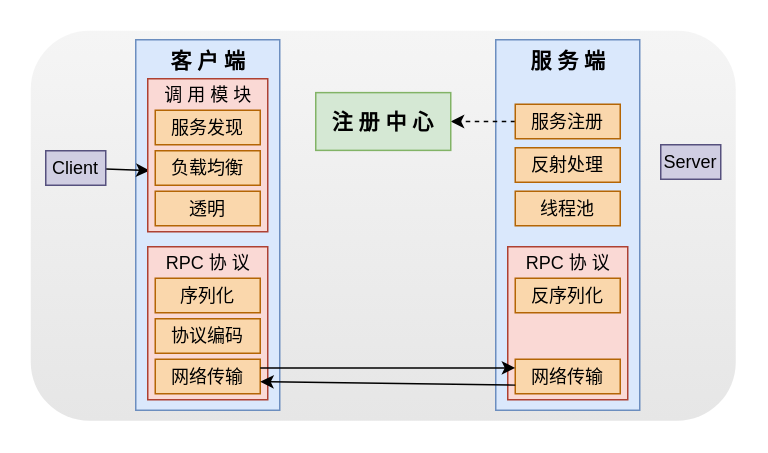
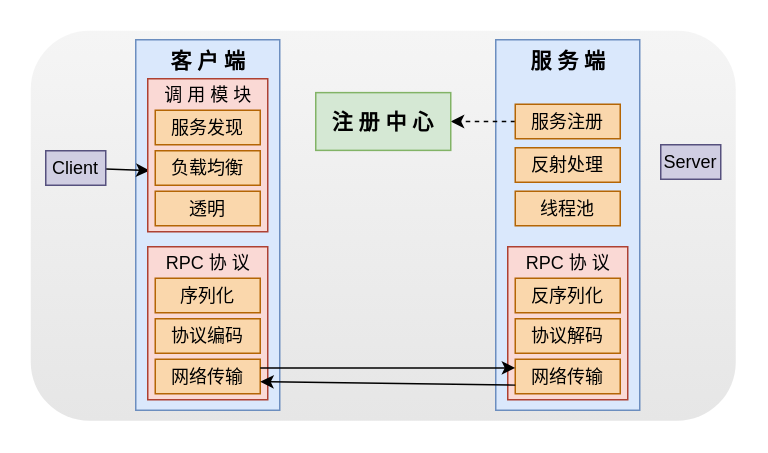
+ <mxCell id="20" value="&lt;font face=&quot;Courier New&quot;&gt;协议解码&lt;/font&gt;" style="rounded=0;whiteSpace=wrap;html=1;sketch=0;fillColor=#fad7ac;strokeColor=#b46504;" vertex="1" parent="1"><mxGeometry x="343" y="212" width="70" height="23" as="geometry" /></mxCell>
